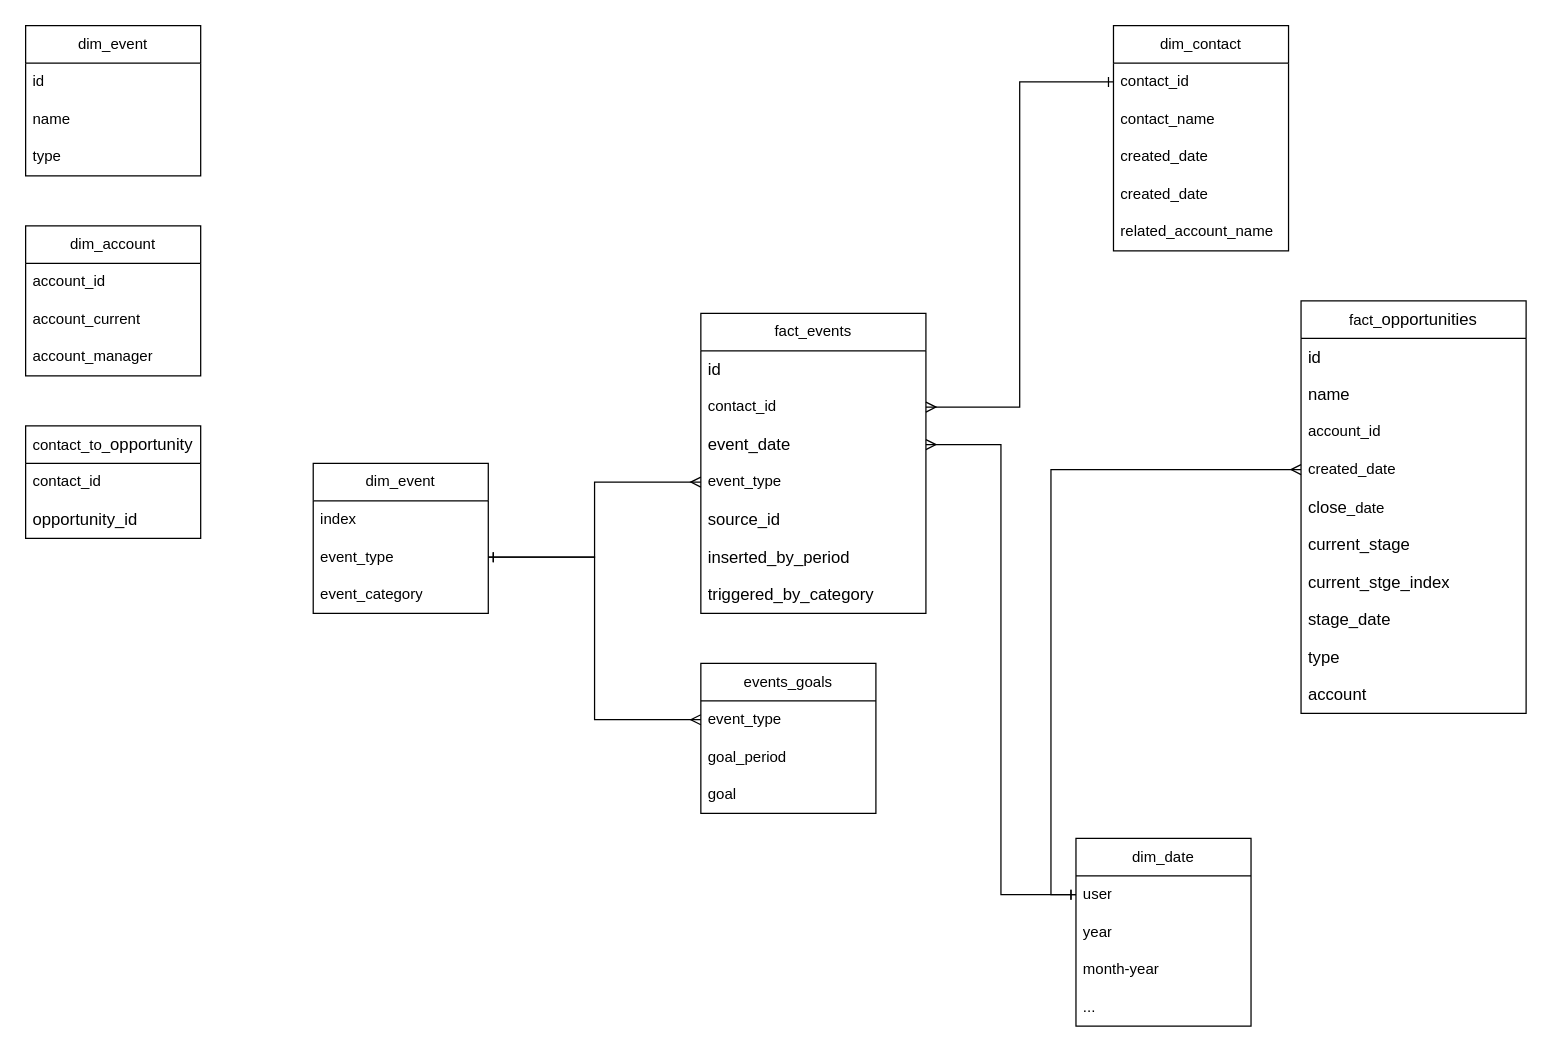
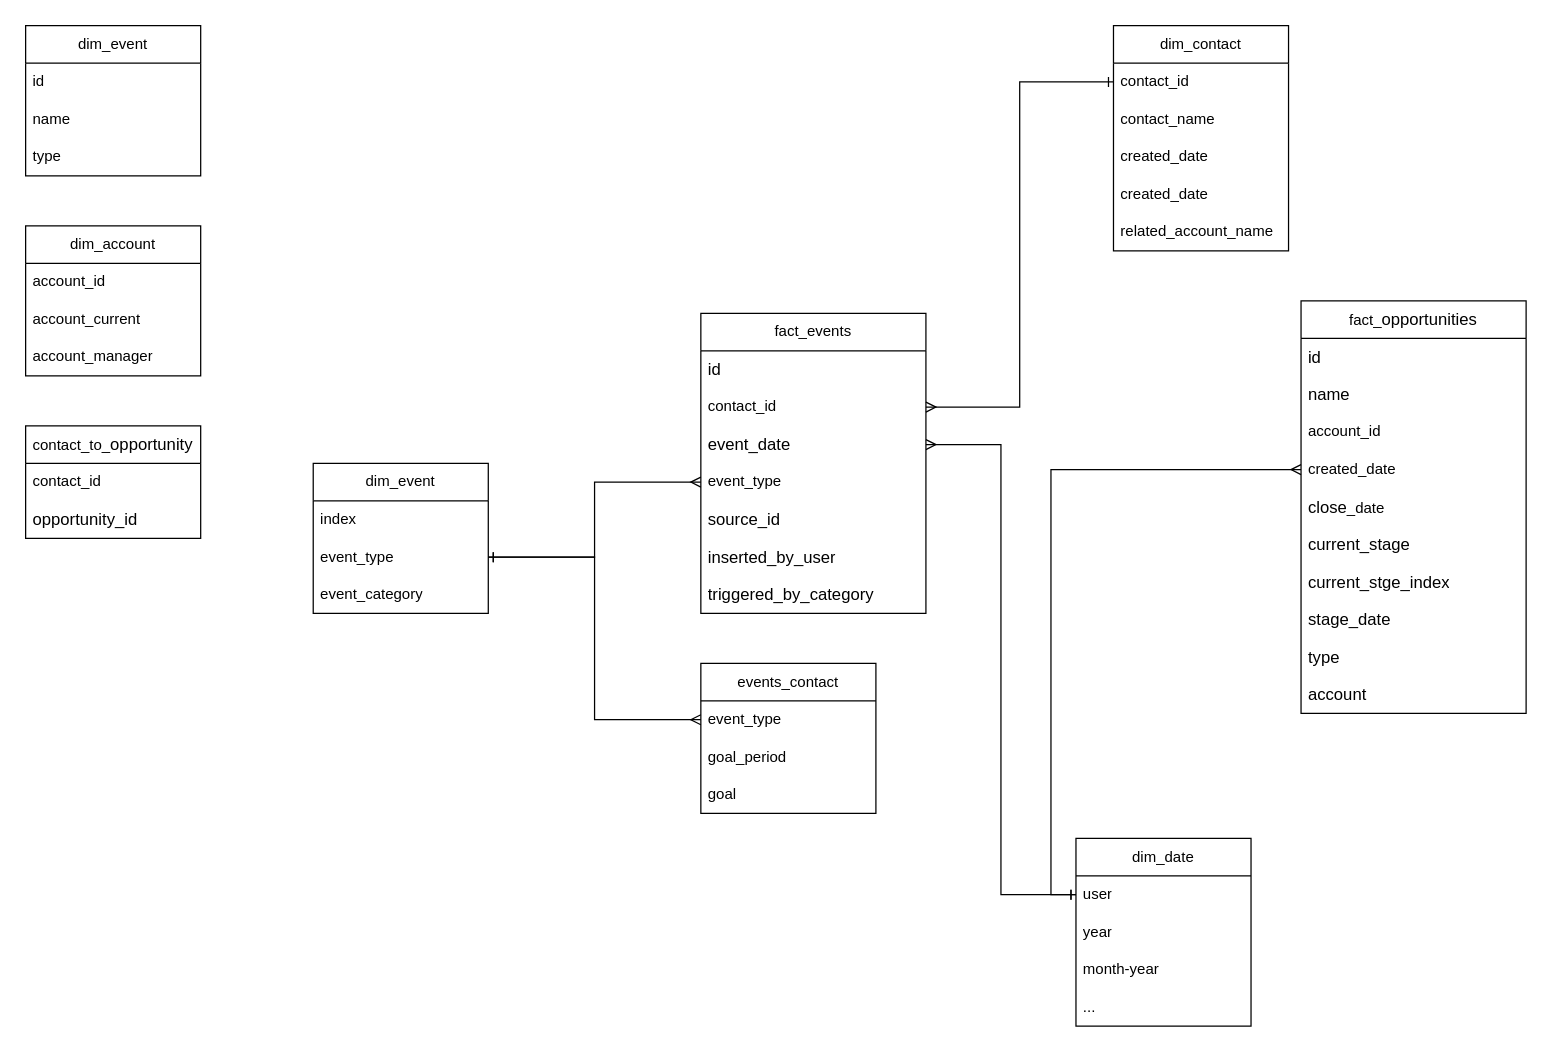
- <mxCell id="29" value="&lt;span style=&quot;font-family: Arial, sans-serif; font-size: 13.333px; white-space-collapse: preserve;&quot;&gt;inserted_by_period&lt;/span&gt;" style="text;strokeColor=none;fillColor=none;align=left;verticalAlign=middle;spacingLeft=4;spacingRight=4;overflow=hidden;points=[[0,0.5],[1,0.5]];portConstraint=eastwest;rotatable=0;whiteSpace=wrap;html=1;" parent="23" vertex="1"><mxGeometry y="180" width="180" height="30" as="geometry" /></mxCell>
+ <mxCell id="29" value="&lt;span style=&quot;font-family: Arial, sans-serif; font-size: 13.333px; white-space-collapse: preserve;&quot;&gt;inserted_by_user&lt;/span&gt;" style="text;strokeColor=none;fillColor=none;align=left;verticalAlign=middle;spacingLeft=4;spacingRight=4;overflow=hidden;points=[[0,0.5],[1,0.5]];portConstraint=eastwest;rotatable=0;whiteSpace=wrap;html=1;" parent="23" vertex="1"><mxGeometry y="180" width="180" height="30" as="geometry" /></mxCell>
- <mxCell id="31" value="events_goals" style="swimlane;fontStyle=0;childLayout=stackLayout;horizontal=1;startSize=30;horizontalStack=0;resizeParent=1;resizeParentMax=0;resizeLast=0;collapsible=1;marginBottom=0;whiteSpace=wrap;html=1;" parent="1" vertex="1"><mxGeometry x="560" y="530" width="140" height="120" as="geometry" /></mxCell>
+ <mxCell id="31" value="events_contact" style="swimlane;fontStyle=0;childLayout=stackLayout;horizontal=1;startSize=30;horizontalStack=0;resizeParent=1;resizeParentMax=0;resizeLast=0;collapsible=1;marginBottom=0;whiteSpace=wrap;html=1;" parent="1" vertex="1"><mxGeometry x="560" y="530" width="140" height="120" as="geometry" /></mxCell>
